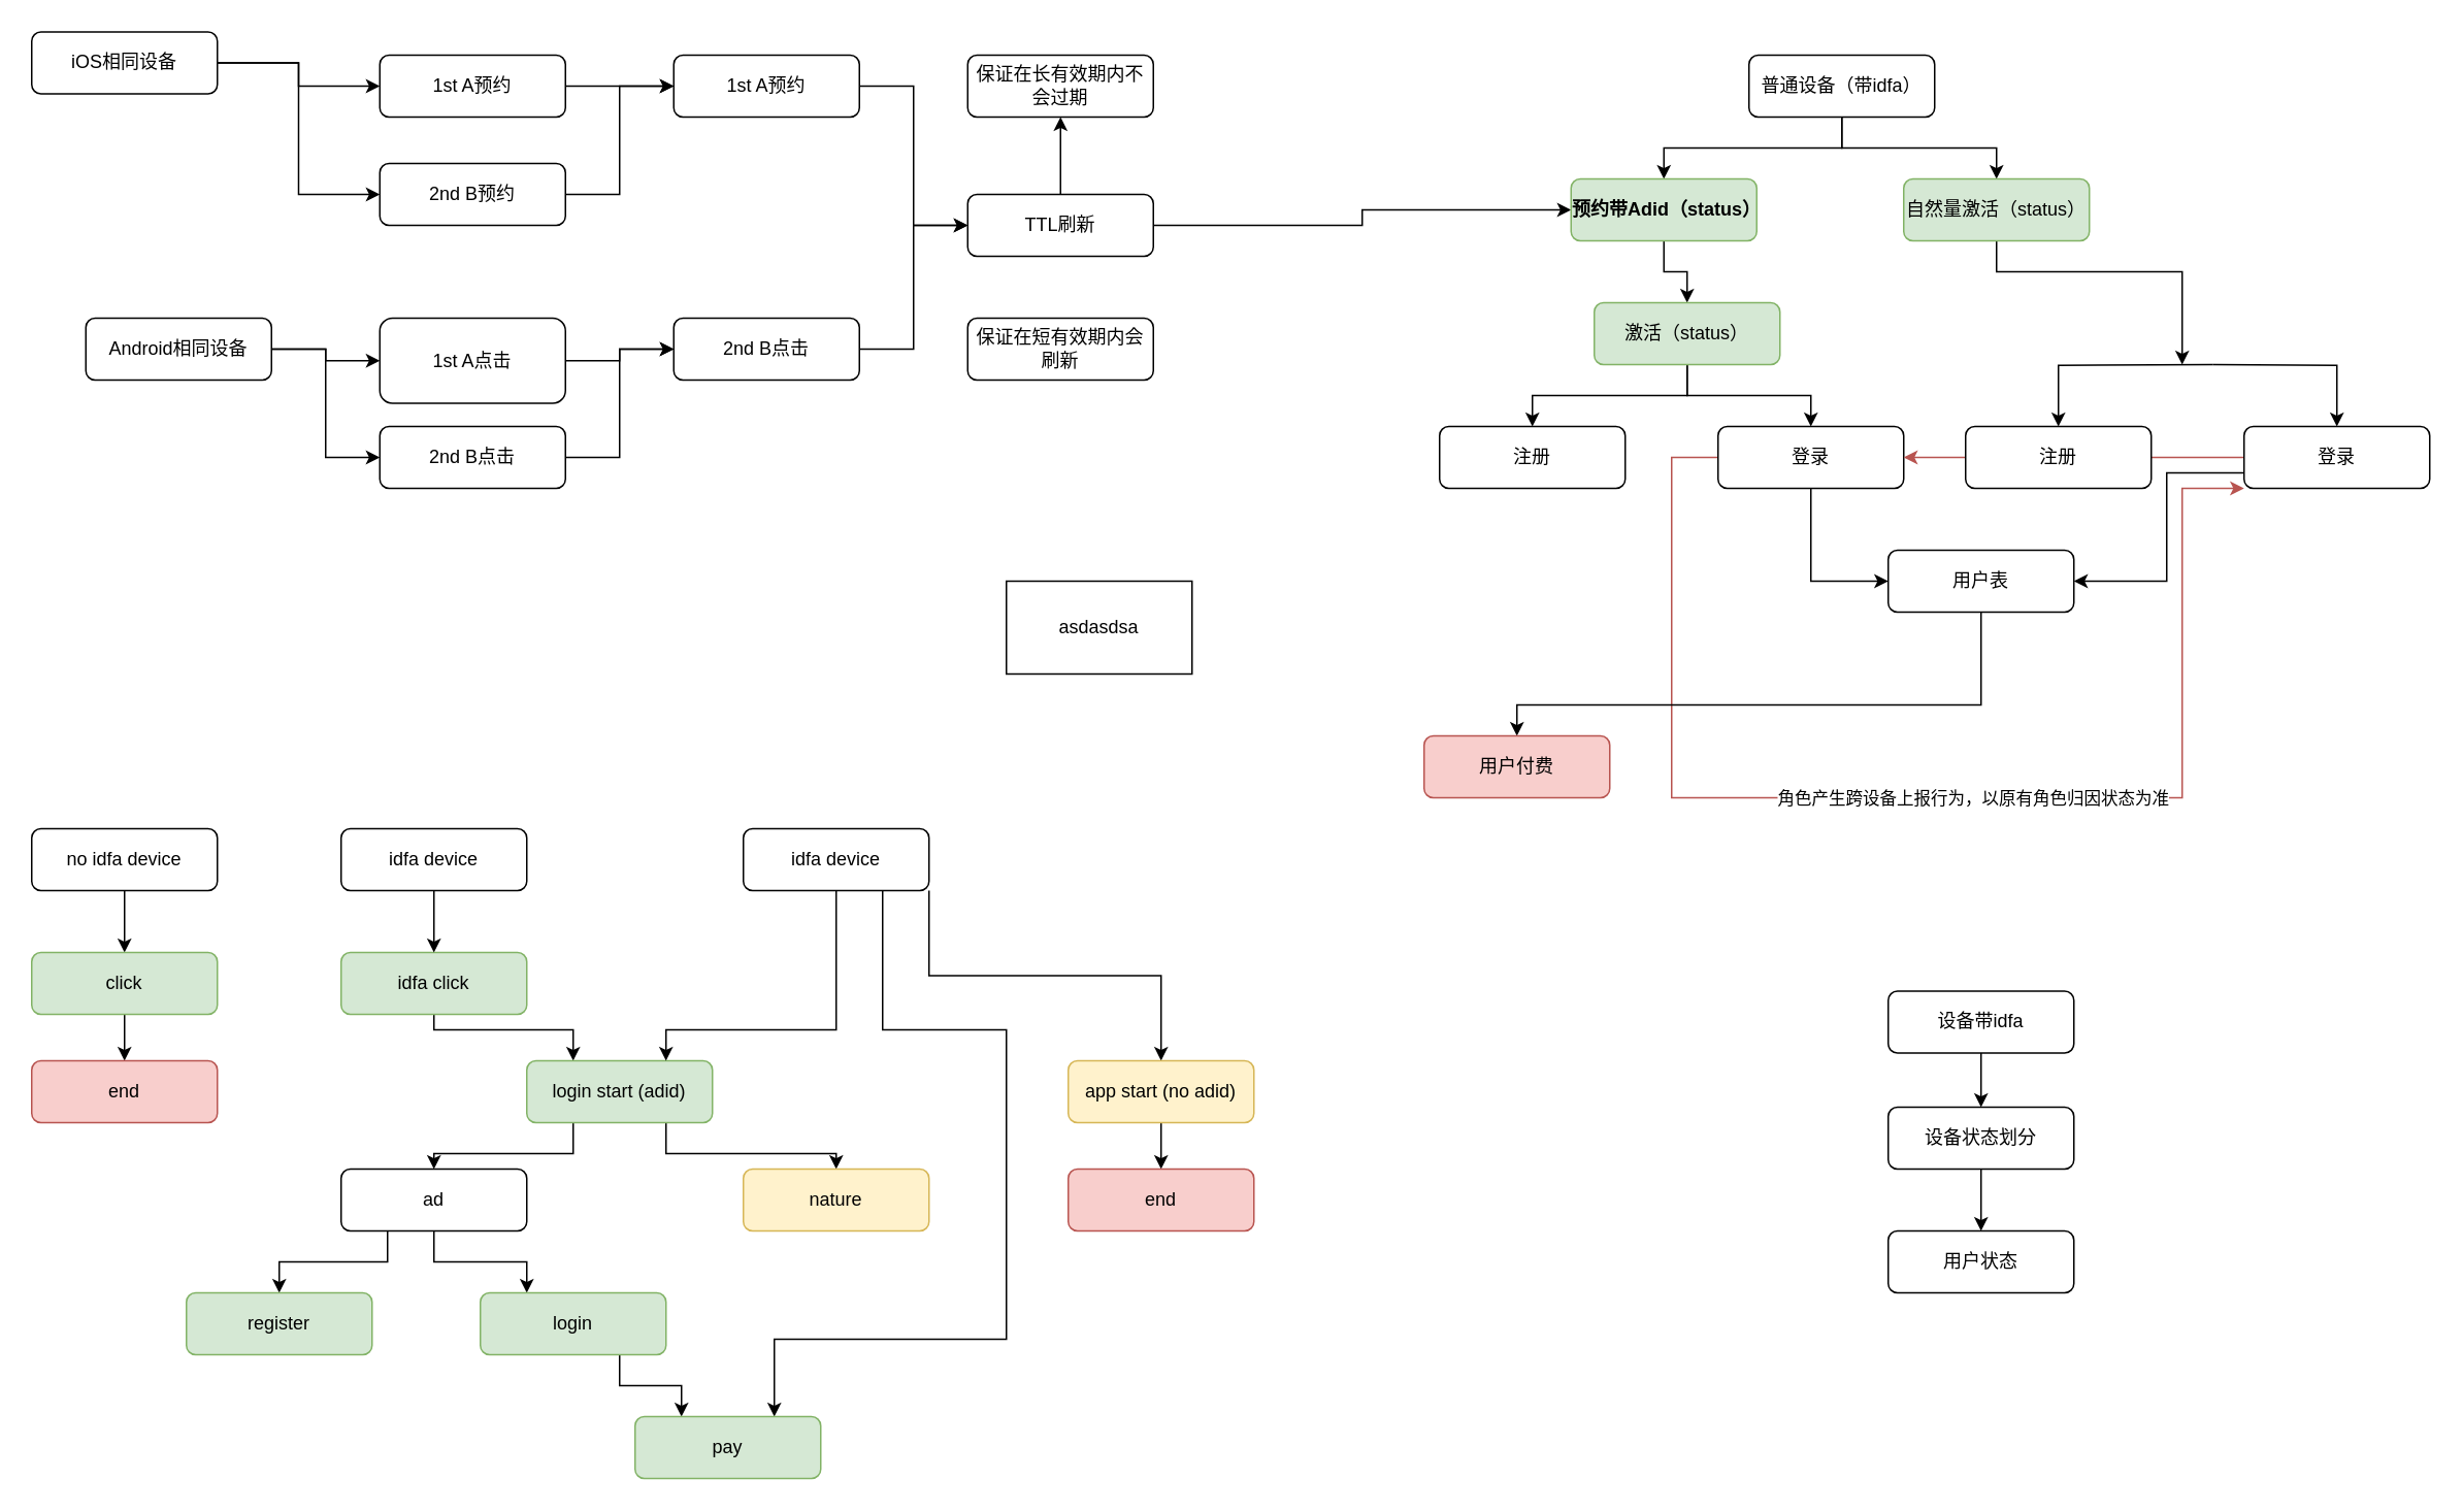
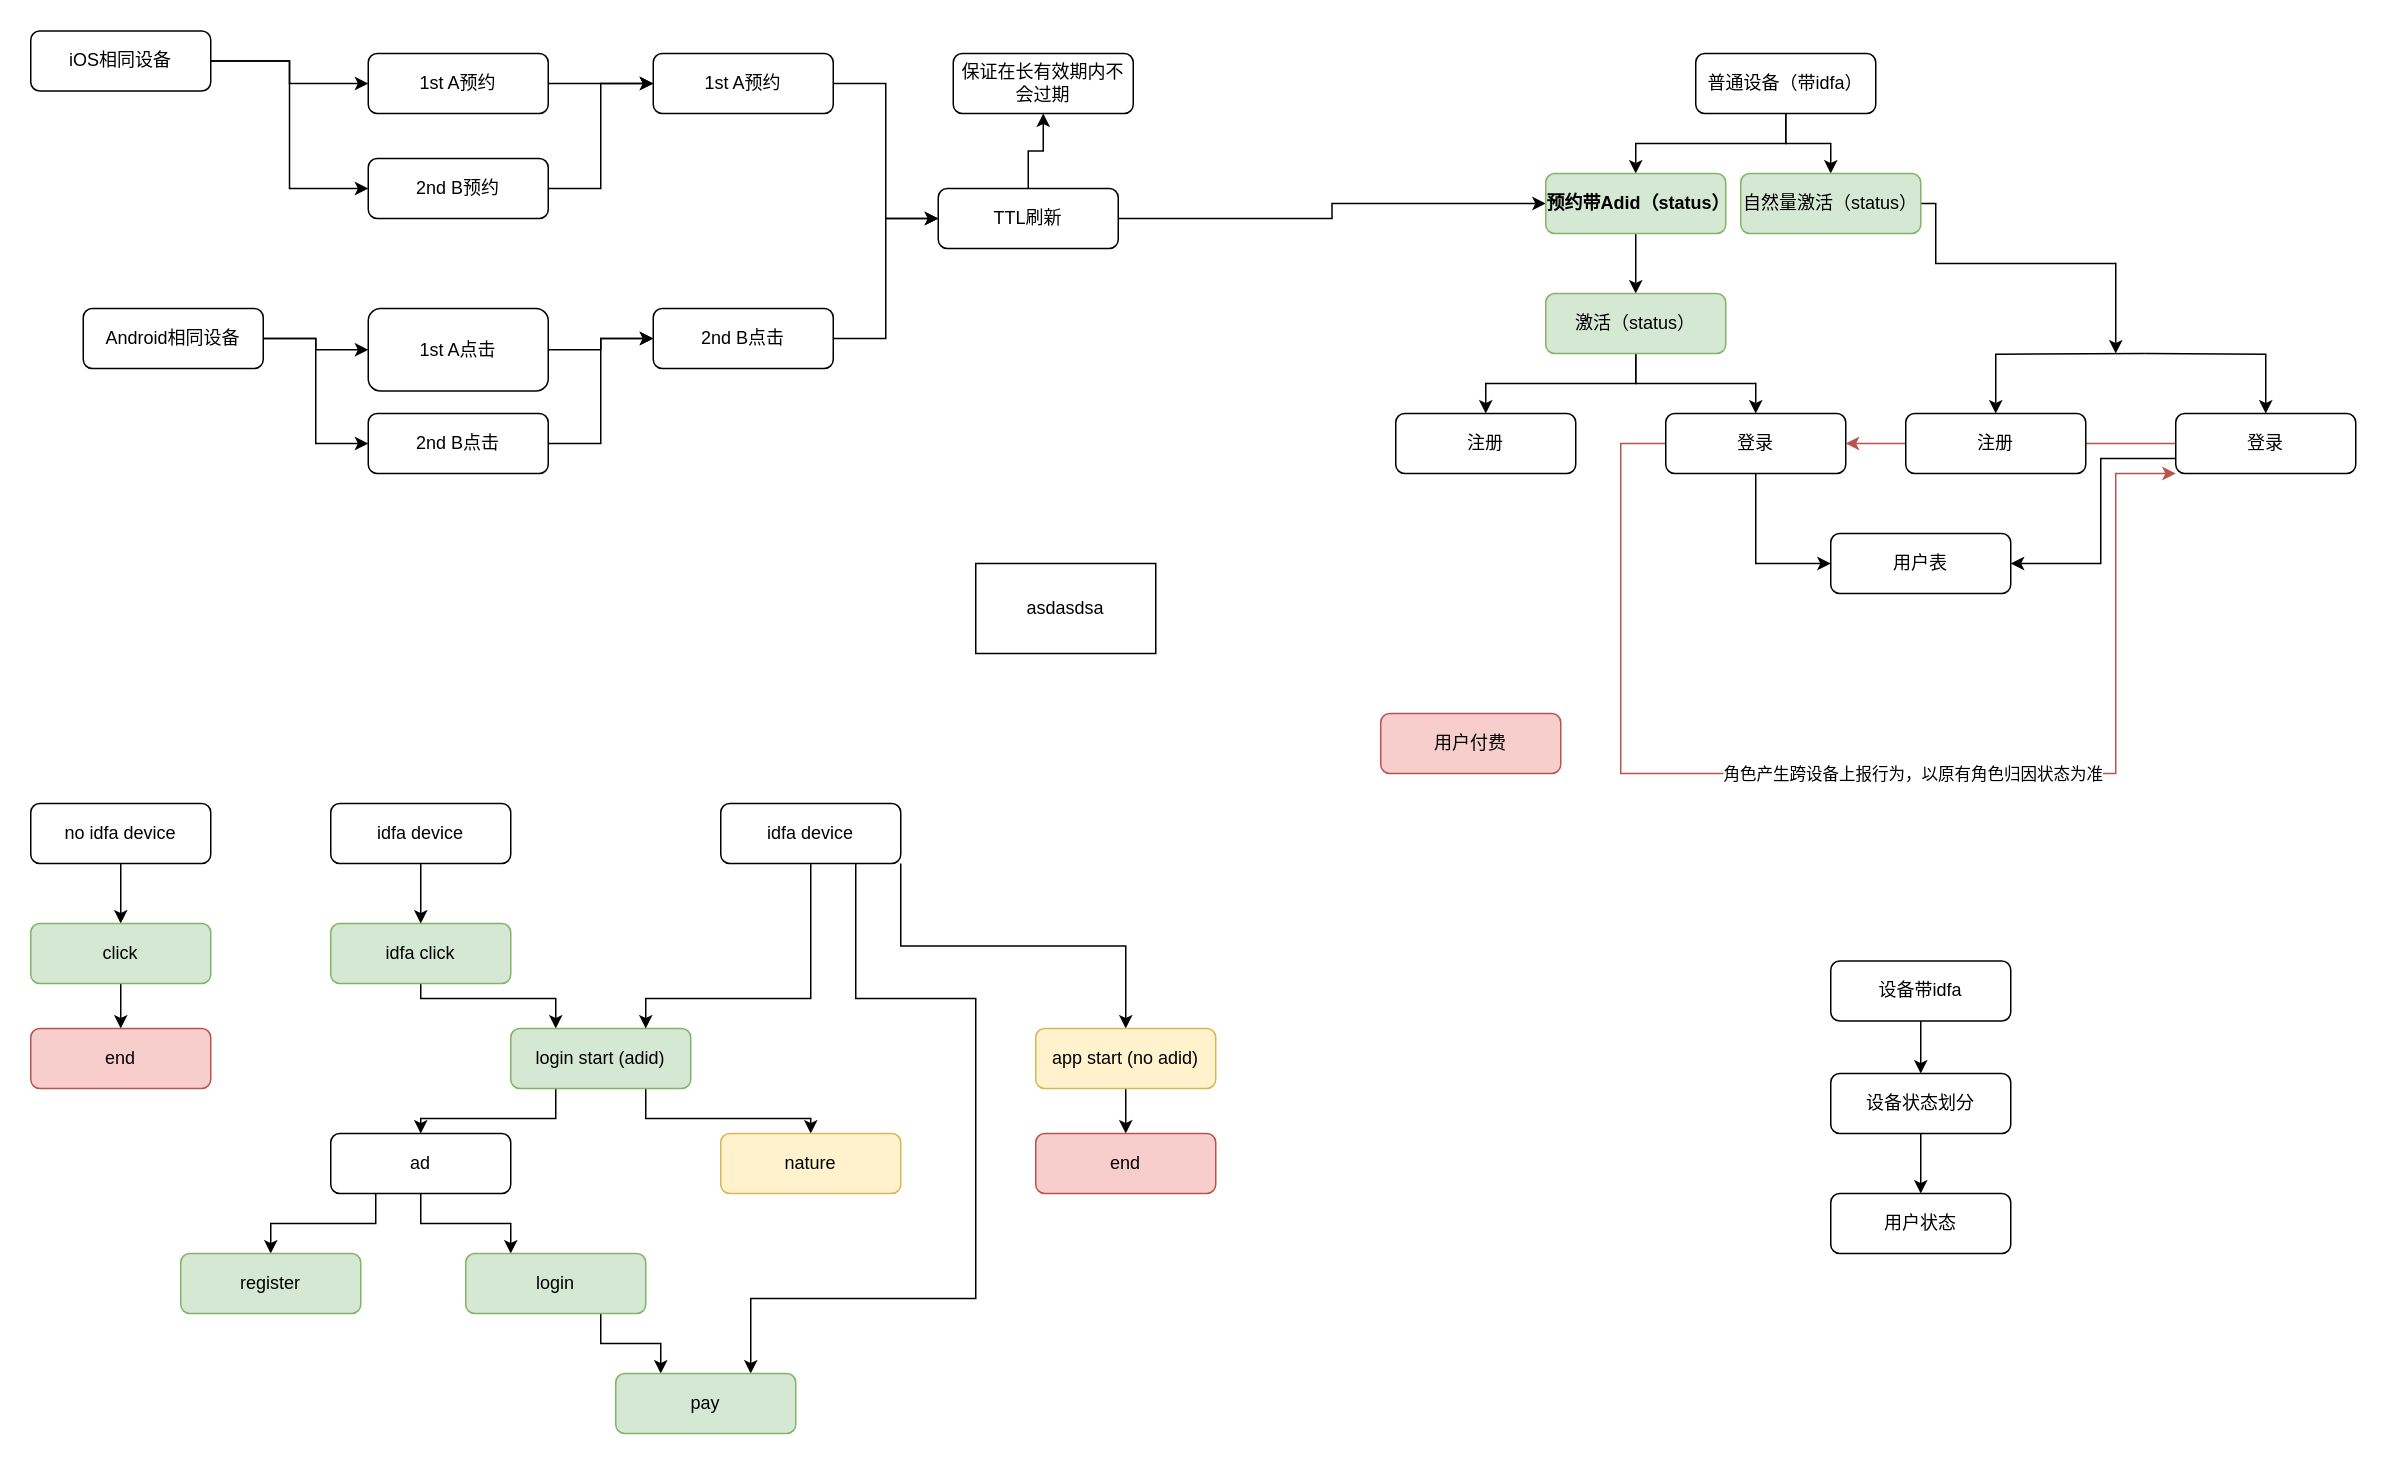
- <mxCell id="50" value="保证在长有效期内不会过期" style="rounded=1;whiteSpace=wrap;html=1;fontSize=12;glass=0;strokeWidth=1;shadow=0;" parent="1" vertex="1"><mxGeometry x="625" y="35" width="120" height="40" as="geometry" /></mxCell>
+ <mxCell id="50" value="保证在长有效期内不会过期" style="rounded=1;whiteSpace=wrap;html=1;fontSize=12;glass=0;strokeWidth=1;shadow=0;" parent="1" vertex="1"><mxGeometry x="635" y="35" width="120" height="40" as="geometry" /></mxCell>
- <mxCell id="56" value="预约带Adid（status）" style="rounded=1;whiteSpace=wrap;html=1;fontSize=12;glass=0;strokeWidth=1;shadow=0;fillColor=#d5e8d4;strokeColor=#82b366;fontStyle=1" parent="1" vertex="1"><mxGeometry x="1015" y="115" width="120" height="40" as="geometry" /></mxCell>
+ <mxCell id="56" value="预约带Adid（status）" style="rounded=1;whiteSpace=wrap;html=1;fontSize=12;glass=0;strokeWidth=1;shadow=0;fillColor=#d5e8d4;strokeColor=#82b366;fontStyle=1" parent="1" vertex="1"><mxGeometry x="1030" y="115" width="120" height="40" as="geometry" /></mxCell>
- <mxCell id="58" value="自然量激活（status）" style="rounded=1;whiteSpace=wrap;html=1;fontSize=12;glass=0;strokeWidth=1;shadow=0;fillColor=#d5e8d4;strokeColor=#82b366;" parent="1" vertex="1"><mxGeometry x="1230" y="115" width="120" height="40" as="geometry" /></mxCell>
+ <mxCell id="58" value="自然量激活（status）" style="rounded=1;whiteSpace=wrap;html=1;fontSize=12;glass=0;strokeWidth=1;shadow=0;fillColor=#d5e8d4;strokeColor=#82b366;" parent="1" vertex="1"><mxGeometry x="1160" y="115" width="120" height="40" as="geometry" /></mxCell>
- <mxCell id="51" value="保证在短有效期内会刷新" style="rounded=1;whiteSpace=wrap;html=1;fontSize=12;glass=0;strokeWidth=1;shadow=0;" parent="1" vertex="1"><mxGeometry x="625" y="205" width="120" height="40" as="geometry" /></mxCell>
- <mxCell id="67" value="" style="edgeStyle=orthogonalEdgeStyle;rounded=0;orthogonalLoop=1;jettySize=auto;html=1;entryX=0.5;entryY=0;entryDx=0;entryDy=0;" parent="1" source="68" target="75" edge="1"><mxGeometry relative="1" as="geometry"><Array as="points"><mxPoint x="1280" y="455" /><mxPoint x="980" y="455" /></Array></mxGeometry></mxCell>
